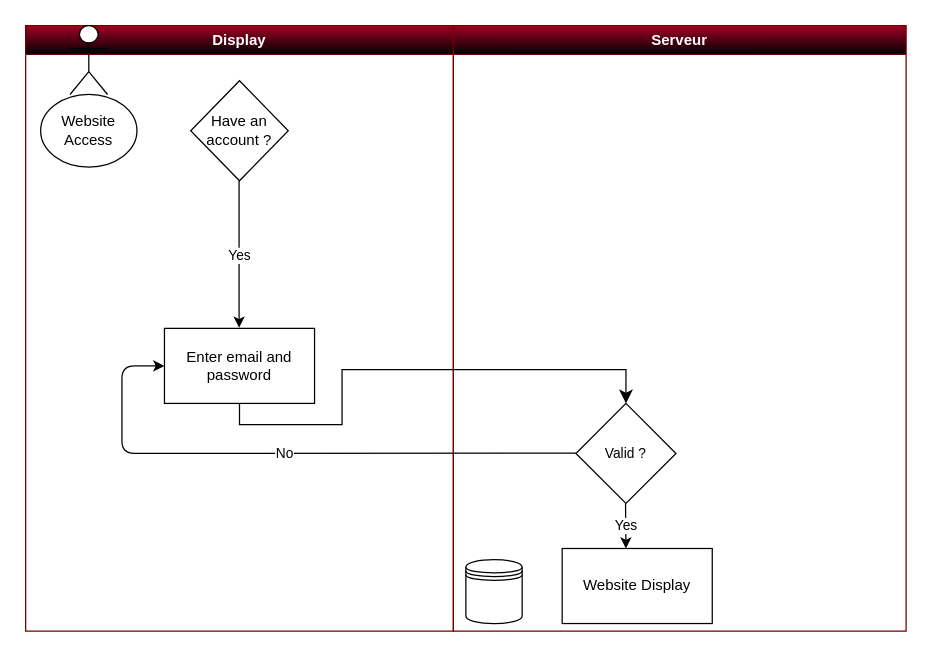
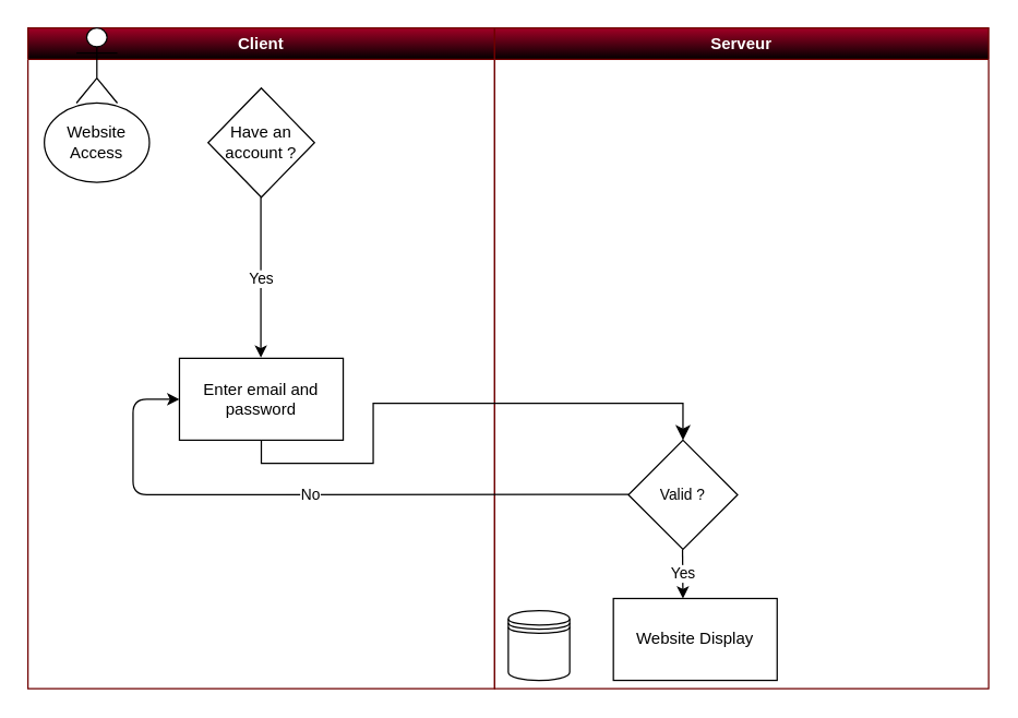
- <mxCell id="2" value="Display" style="swimlane;whiteSpace=wrap;html=1;fillColor=#a20025;fontColor=#ffffff;strokeColor=#6F0000;gradientColor=#000000;swimlaneFillColor=default;" parent="1" vertex="1"><mxGeometry x="20" y="20" width="342" height="484" as="geometry" /></mxCell>
+ <mxCell id="2" value="Client" style="swimlane;whiteSpace=wrap;html=1;fillColor=#a20025;fontColor=#ffffff;strokeColor=#6F0000;gradientColor=#000000;swimlaneFillColor=default;" parent="1" vertex="1"><mxGeometry x="20" y="20" width="342" height="484" as="geometry" /></mxCell>
